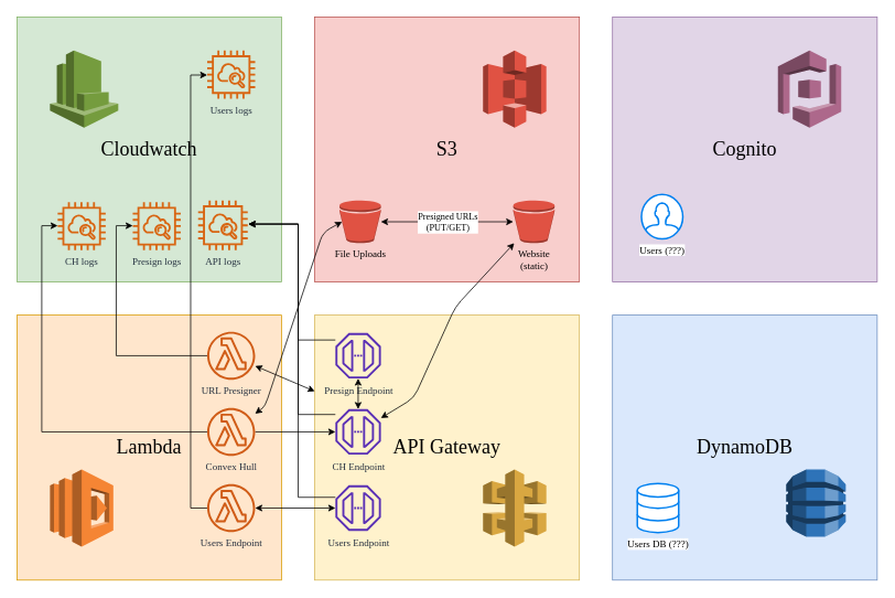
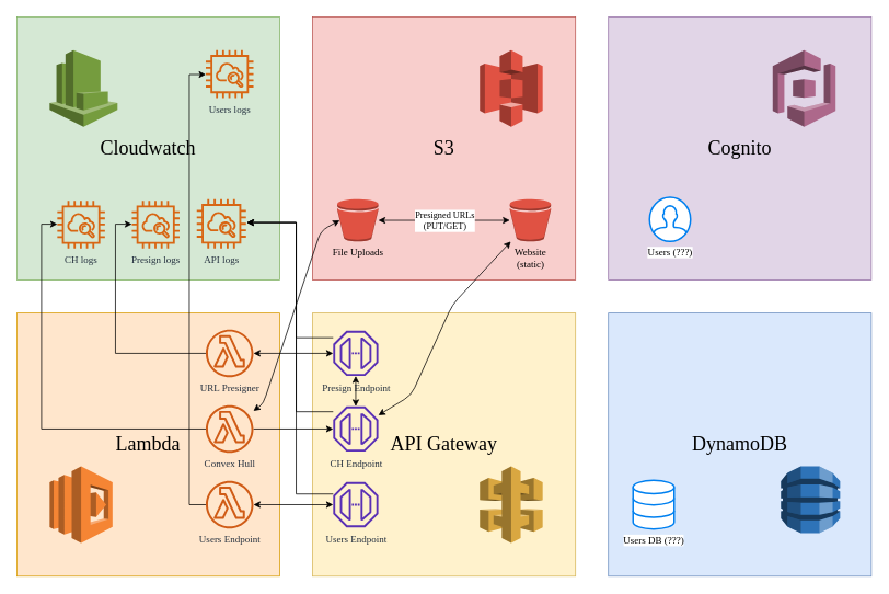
- <mxCell id="40" value="Users (???)" style="html=1;verticalLabelPosition=bottom;align=center;labelBackgroundColor=#ffffff;verticalAlign=top;strokeWidth=2;strokeColor=#0080F0;shadow=0;dashed=0;shape=mxgraph.ios7.icons.user;fontFamily=IBM Plex Sans;" parent="1" vertex="1"><mxGeometry x="775" y="234.37" width="50" height="53.63" as="geometry" /></mxCell>
+ <mxCell id="40" value="Users (???)" style="html=1;verticalLabelPosition=bottom;align=center;labelBackgroundColor=#ffffff;verticalAlign=top;strokeWidth=2;strokeColor=#0080F0;shadow=0;dashed=0;shape=mxgraph.ios7.icons.user;fontFamily=IBM Plex Sans;" parent="1" vertex="1"><mxGeometry x="790" y="239.37" width="50" height="53.63" as="geometry" /></mxCell>
- <mxCell id="22" value="" style="endArrow=classic;startArrow=classic;html=1;fontFamily=IBM Plex Sans;" parent="1" source="16" target="5" edge="1"><mxGeometry width="50" height="50" relative="1" as="geometry"><mxPoint x="650" y="410" as="sourcePoint" /><mxPoint x="700" y="360" as="targetPoint" /></mxGeometry></mxCell>
+ <mxCell id="22" value="" style="endArrow=classic;startArrow=classic;html=1;fontFamily=IBM Plex Sans;" parent="1" source="16" target="12" edge="1"><mxGeometry width="50" height="50" relative="1" as="geometry"><mxPoint x="650" y="410" as="sourcePoint" /><mxPoint x="700" y="360" as="targetPoint" /></mxGeometry></mxCell>
